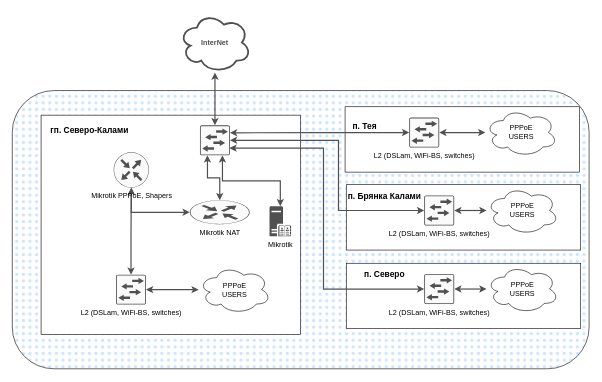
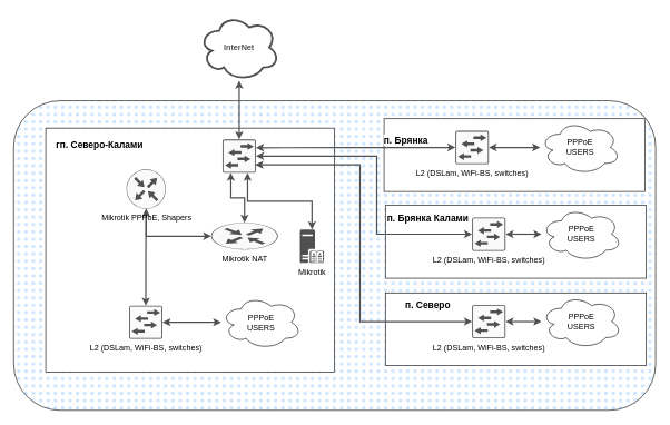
- <mxCell id="23" value="п. Тея" style="text;html=1;align=center;verticalAlign=middle;whiteSpace=wrap;rounded=0;fontFamily=Helvetica;fontSize=14;fontColor=default;labelBackgroundColor=default;fontStyle=1" vertex="1" parent="1"><mxGeometry x="536" y="194" width="144" height="30" as="geometry" /></mxCell>
+ <mxCell id="23" value="п. Брянка" style="text;html=1;align=center;verticalAlign=middle;whiteSpace=wrap;rounded=0;fontFamily=Helvetica;fontSize=14;fontColor=default;labelBackgroundColor=default;fontStyle=1" vertex="1" parent="1"><mxGeometry x="536" y="194" width="144" height="30" as="geometry" /></mxCell>
